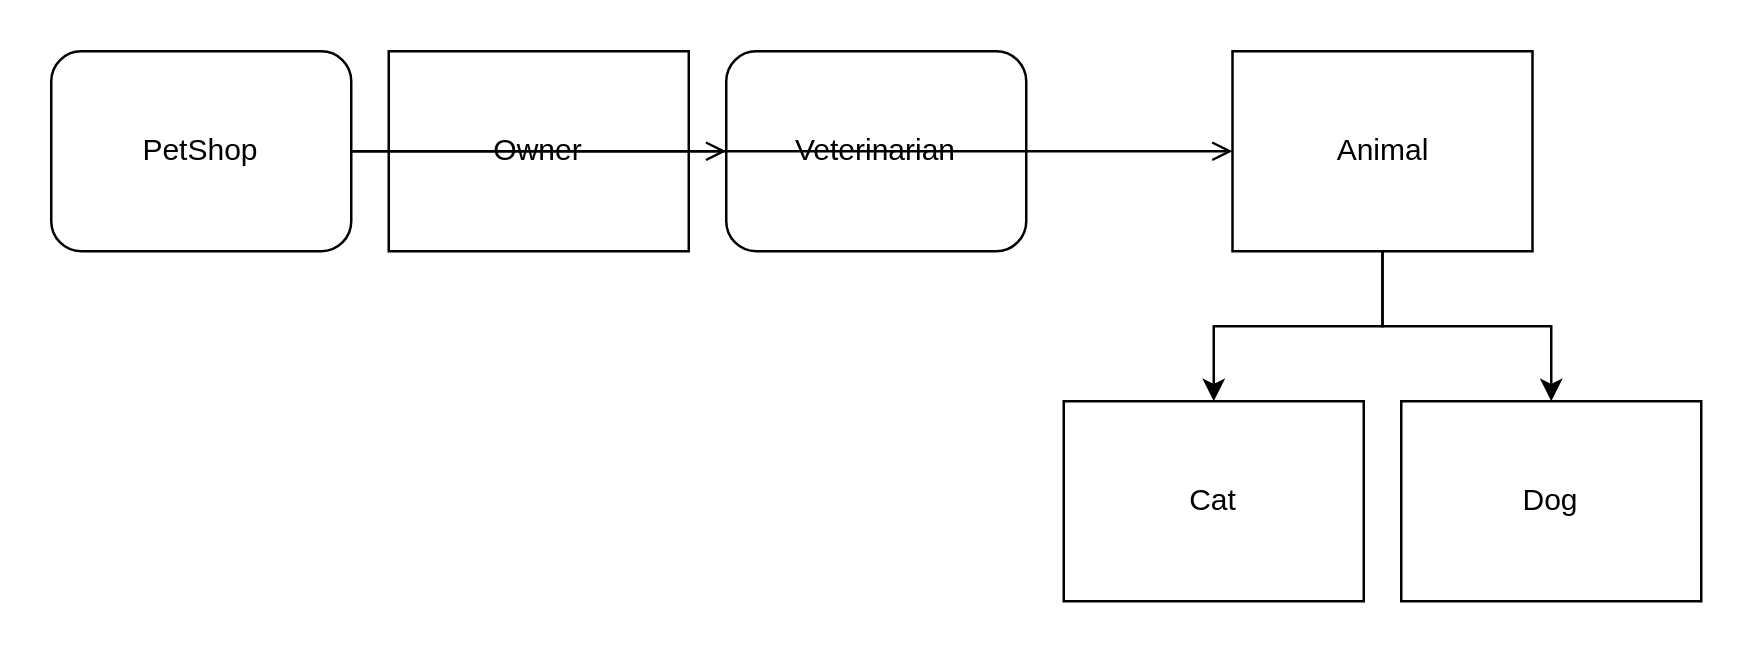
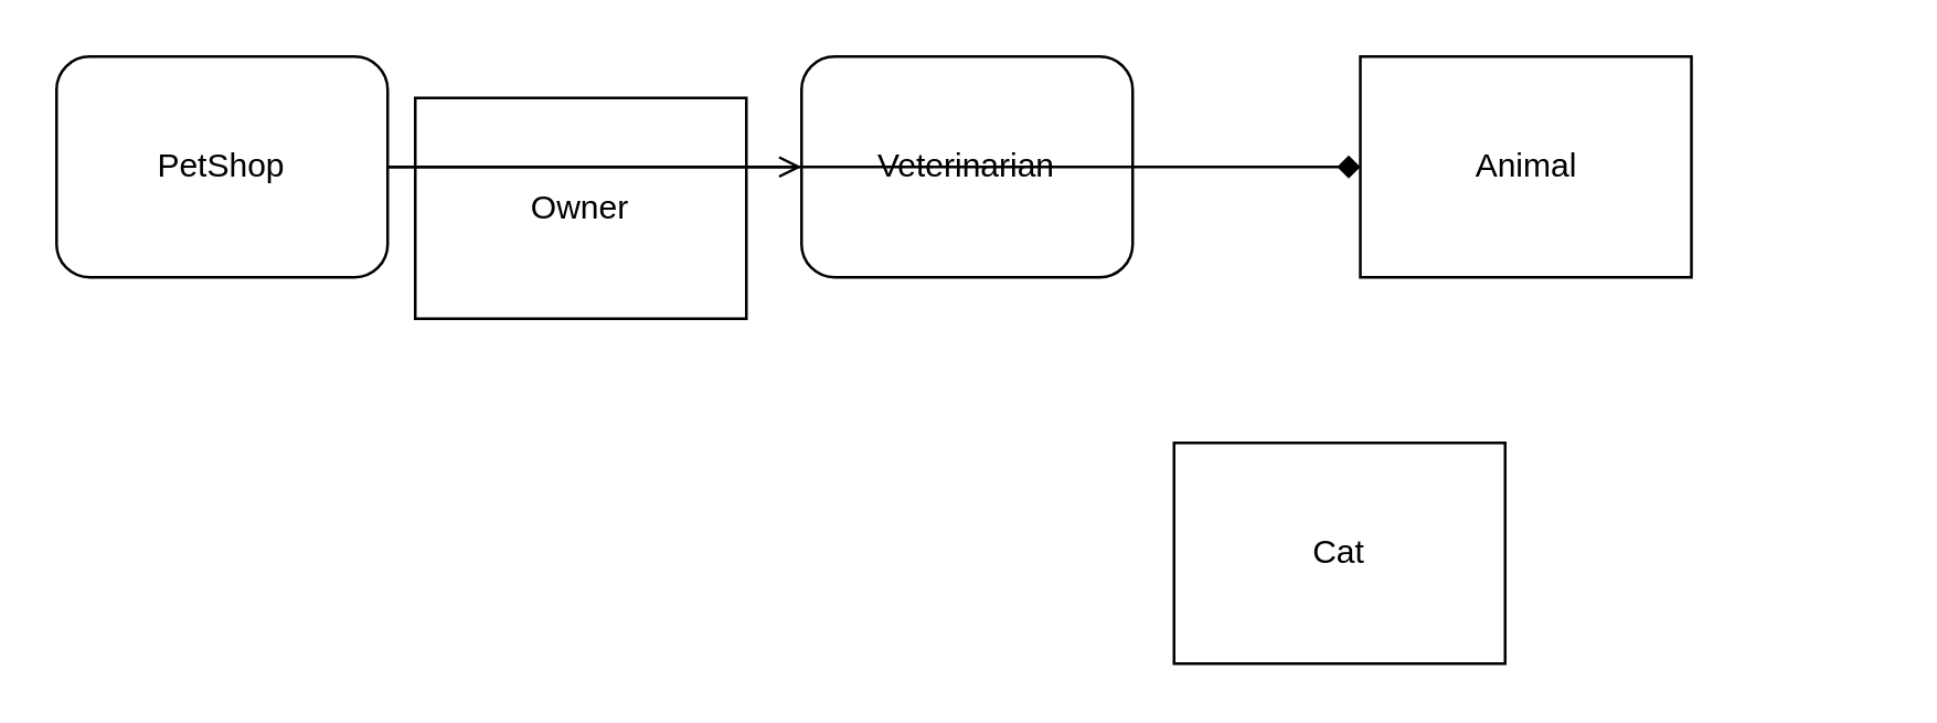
- <mxCell id="3" value="Owner" style="whiteSpace=wrap;rounded=0;dashed=0;" vertex="1" parent="1"><mxGeometry x="155" y="20" width="120" height="80" as="geometry" /></mxCell>
+ <mxCell id="3" value="Owner" style="whiteSpace=wrap;rounded=0;dashed=0;" vertex="1" parent="1"><mxGeometry x="150" y="35" width="120" height="80" as="geometry" /></mxCell>
- <mxCell id="8" style="edgeStyle=orthogonalEdgeStyle;orthogonalLoop=1;rounded=0;jettySize=auto;endArrow=open;" edge="1" parent="1" source="2" target="7"><mxGeometry relative="1" as="geometry" /></mxCell>
+ <mxCell id="8" style="edgeStyle=orthogonalEdgeStyle;orthogonalLoop=1;rounded=0;jettySize=auto;endArrow=diamond;" edge="1" parent="1" source="2" target="7"><mxGeometry relative="1" as="geometry" /></mxCell>
- <mxCell id="10" style="edgeStyle=orthogonalEdgeStyle;orthogonalLoop=1;rounded=0;jettySize=auto;entryX=0.5;entryY=0;exitX=0.5;exitY=1;" edge="1" parent="1" source="7" target="6"><mxGeometry relative="1" as="geometry" /></mxCell>
- <mxCell id="11" style="edgeStyle=orthogonalEdgeStyle;orthogonalLoop=1;rounded=0;jettySize=auto;entryX=0.5;entryY=0;exitX=0.5;exitY=1;" edge="1" parent="1" source="7" target="4"><mxGeometry relative="1" as="geometry" /></mxCell>
- <mxCell id="4" value="Dog" style="whiteSpace=wrap;rounded=0;dashed=0;" vertex="1" parent="1"><mxGeometry x="560" y="160" width="120" height="80" as="geometry" /></mxCell>
